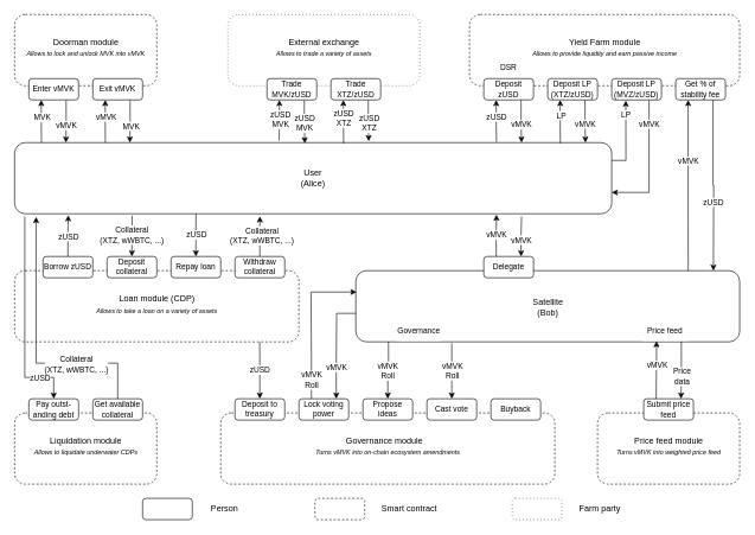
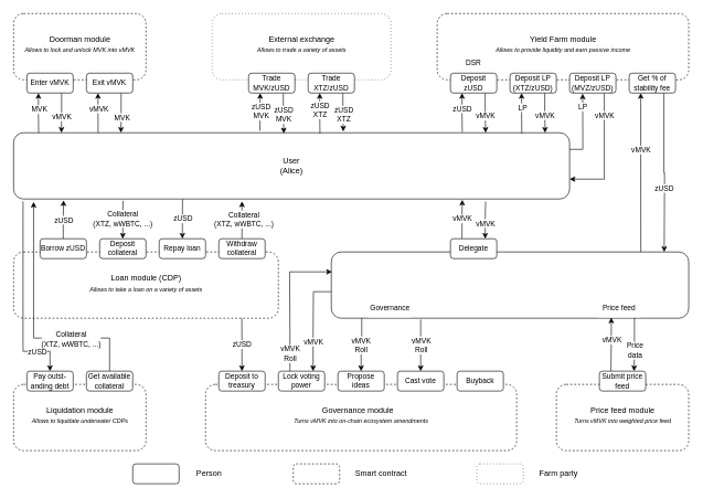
- <mxCell id="104" value="&lt;span style=&quot;font-size: 12px&quot;&gt;Satellite&lt;br&gt;(Bob)&lt;/span&gt;" style="text;html=1;align=center;verticalAlign=middle;resizable=0;points=[];autosize=1;strokeColor=none;fillColor=none;fontSize=11;" parent="1" vertex="1"><mxGeometry x="740" y="416" width="60" height="30" as="geometry" /></mxCell>
